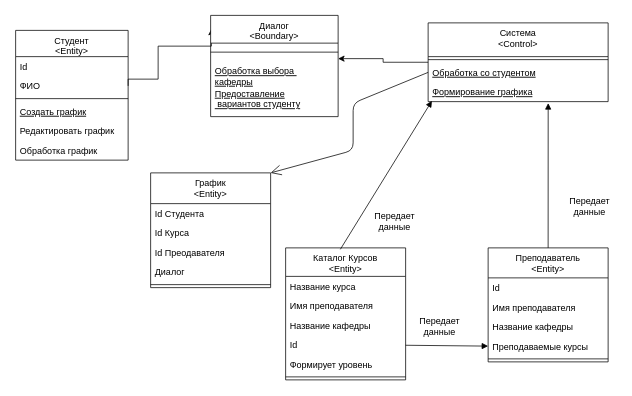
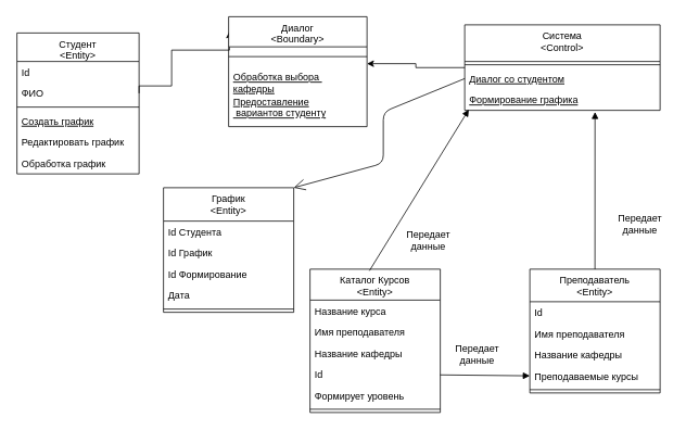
- <mxCell id="23" value="Обработка со студентом" style="text;align=left;verticalAlign=top;spacingLeft=4;spacingRight=4;overflow=hidden;rotatable=0;points=[[0,0.5],[1,0.5]];portConstraint=eastwest;fontStyle=4" parent="21" vertex="1"><mxGeometry y="53" width="240" height="26" as="geometry" /></mxCell>
+ <mxCell id="23" value="Диалог со студентом" style="text;align=left;verticalAlign=top;spacingLeft=4;spacingRight=4;overflow=hidden;rotatable=0;points=[[0,0.5],[1,0.5]];portConstraint=eastwest;fontStyle=4" parent="21" vertex="1"><mxGeometry y="53" width="240" height="26" as="geometry" /></mxCell>
- <mxCell id="13" value="Id Курса" style="text;align=left;verticalAlign=top;spacingLeft=4;spacingRight=4;overflow=hidden;rotatable=0;points=[[0,0.5],[1,0.5]];portConstraint=eastwest;rounded=0;shadow=0;html=0;" parent="11" vertex="1"><mxGeometry y="67" width="160" height="26" as="geometry" /></mxCell>
+ <mxCell id="13" value="Id График" style="text;align=left;verticalAlign=top;spacingLeft=4;spacingRight=4;overflow=hidden;rotatable=0;points=[[0,0.5],[1,0.5]];portConstraint=eastwest;rounded=0;shadow=0;html=0;" parent="11" vertex="1"><mxGeometry y="67" width="160" height="26" as="geometry" /></mxCell>
- <mxCell id="14" value="Id Преодавателя" style="text;align=left;verticalAlign=top;spacingLeft=4;spacingRight=4;overflow=hidden;rotatable=0;points=[[0,0.5],[1,0.5]];portConstraint=eastwest;rounded=0;shadow=0;html=0;" parent="11" vertex="1"><mxGeometry y="93" width="160" height="26" as="geometry" /></mxCell>
+ <mxCell id="14" value="Id Формирование" style="text;align=left;verticalAlign=top;spacingLeft=4;spacingRight=4;overflow=hidden;rotatable=0;points=[[0,0.5],[1,0.5]];portConstraint=eastwest;rounded=0;shadow=0;html=0;" parent="11" vertex="1"><mxGeometry y="93" width="160" height="26" as="geometry" /></mxCell>
- <mxCell id="15" value="Диалог" style="text;align=left;verticalAlign=top;spacingLeft=4;spacingRight=4;overflow=hidden;rotatable=0;points=[[0,0.5],[1,0.5]];portConstraint=eastwest;rounded=0;shadow=0;html=0;" parent="11" vertex="1"><mxGeometry y="119" width="160" height="26" as="geometry" /></mxCell>
+ <mxCell id="15" value="Дата" style="text;align=left;verticalAlign=top;spacingLeft=4;spacingRight=4;overflow=hidden;rotatable=0;points=[[0,0.5],[1,0.5]];portConstraint=eastwest;rounded=0;shadow=0;html=0;" parent="11" vertex="1"><mxGeometry y="119" width="160" height="26" as="geometry" /></mxCell>
